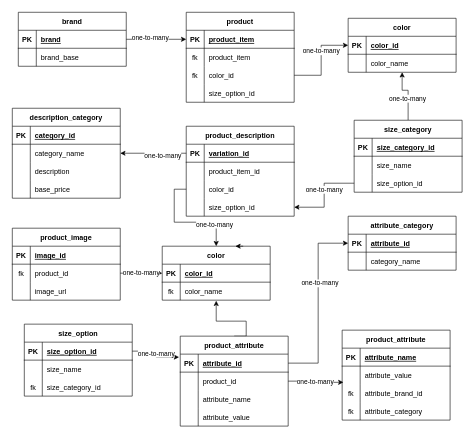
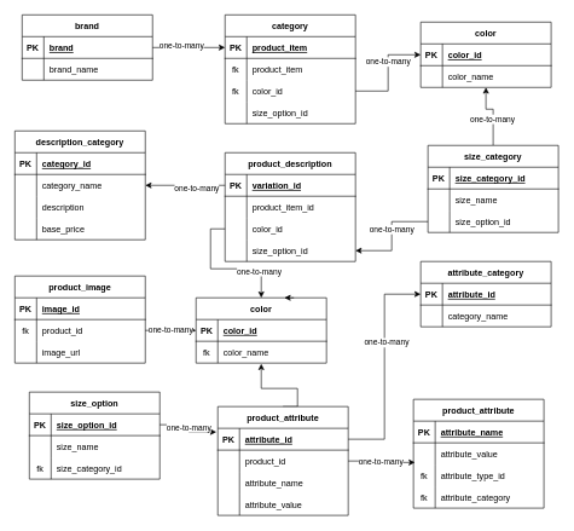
- <mxCell id="22" value="product" style="shape=table;startSize=30;container=1;collapsible=1;childLayout=tableLayout;fixedRows=1;rowLines=0;fontStyle=1;align=center;resizeLast=1;" vertex="1" parent="1"><mxGeometry x="310" y="20" width="180" height="150" as="geometry" /></mxCell>
+ <mxCell id="22" value="category" style="shape=table;startSize=30;container=1;collapsible=1;childLayout=tableLayout;fixedRows=1;rowLines=0;fontStyle=1;align=center;resizeLast=1;" vertex="1" parent="1"><mxGeometry x="310" y="20" width="180" height="150" as="geometry" /></mxCell>
- <mxCell id="41" value="brand_base" style="shape=partialRectangle;connectable=0;fillColor=none;top=0;left=0;bottom=0;right=0;align=left;spacingLeft=6;overflow=hidden;" vertex="1" parent="39"><mxGeometry x="30" width="150" height="30" as="geometry"><mxRectangle width="150" height="30" as="alternateBounds" /></mxGeometry></mxCell>
+ <mxCell id="41" value="brand_name" style="shape=partialRectangle;connectable=0;fillColor=none;top=0;left=0;bottom=0;right=0;align=left;spacingLeft=6;overflow=hidden;" vertex="1" parent="39"><mxGeometry x="30" width="150" height="30" as="geometry"><mxRectangle width="150" height="30" as="alternateBounds" /></mxGeometry></mxCell>
- <mxCell id="136" value="attribute_brand_id" style="shape=partialRectangle;connectable=0;fillColor=none;top=0;left=0;bottom=0;right=0;align=left;spacingLeft=6;overflow=hidden;" vertex="1" parent="134"><mxGeometry x="30" width="150" height="30" as="geometry"><mxRectangle width="150" height="30" as="alternateBounds" /></mxGeometry></mxCell>
+ <mxCell id="136" value="attribute_type_id" style="shape=partialRectangle;connectable=0;fillColor=none;top=0;left=0;bottom=0;right=0;align=left;spacingLeft=6;overflow=hidden;" vertex="1" parent="134"><mxGeometry x="30" width="150" height="30" as="geometry"><mxRectangle width="150" height="30" as="alternateBounds" /></mxGeometry></mxCell>
